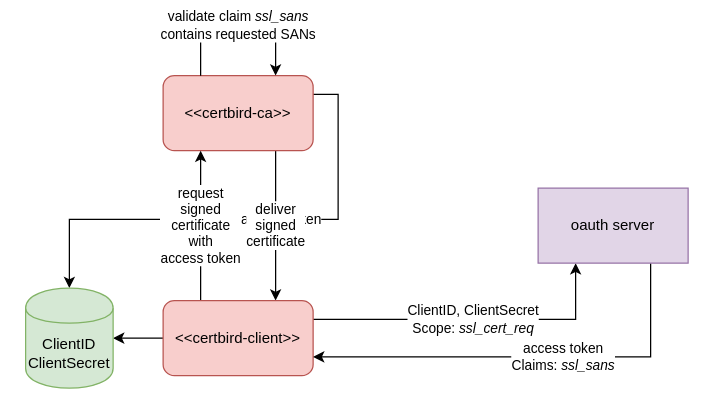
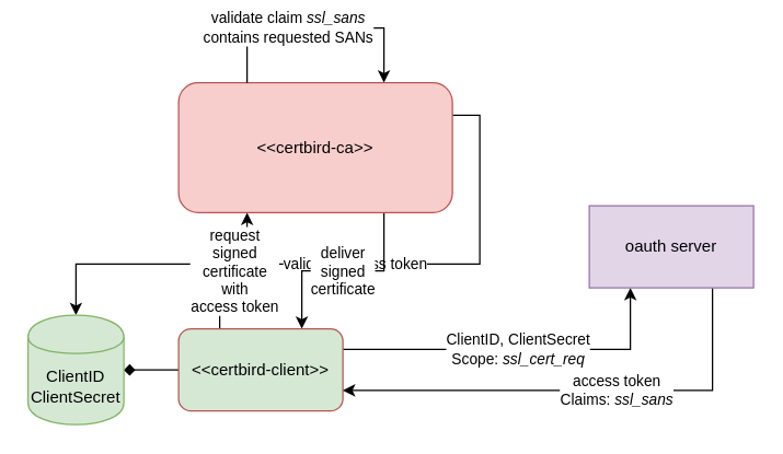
- <mxCell id="4" value="&amp;lt;&amp;lt;certbird-ca&amp;gt;&amp;gt;" style="rounded=1;whiteSpace=wrap;html=1;fillColor=#f8cecc;strokeColor=#b85450;" vertex="1" parent="1"><mxGeometry x="130" y="60" width="120" height="60" as="geometry" /></mxCell>
+ <mxCell id="4" value="&amp;lt;&amp;lt;certbird-ca&amp;gt;&amp;gt;" style="rounded=1;whiteSpace=wrap;html=1;fillColor=#f8cecc;strokeColor=#b85450;" vertex="1" parent="1"><mxGeometry x="130" y="60" width="200" height="95" as="geometry" /></mxCell>
- <mxCell id="5" style="edgeStyle=orthogonalEdgeStyle;rounded=0;orthogonalLoop=1;jettySize=auto;html=1;exitX=0;exitY=0.5;exitDx=0;exitDy=0;entryX=1;entryY=0.5;entryDx=0;entryDy=0;" edge="1" parent="1" source="8" target="11"><mxGeometry relative="1" as="geometry" /></mxCell>
+ <mxCell id="5" style="edgeStyle=orthogonalEdgeStyle;rounded=0;orthogonalLoop=1;jettySize=auto;html=1;exitX=0;exitY=0.5;exitDx=0;exitDy=0;entryX=1;entryY=0.5;entryDx=0;entryDy=0;endArrow=diamond;" edge="1" parent="1" source="8" target="11"><mxGeometry relative="1" as="geometry" /></mxCell>
- <mxCell id="8" value="&amp;lt;&amp;lt;certbird-client&amp;gt;&amp;gt;" style="rounded=1;whiteSpace=wrap;html=1;fillColor=#f8cecc;strokeColor=#b85450;" vertex="1" parent="1"><mxGeometry x="130" y="240" width="120" height="60" as="geometry" /></mxCell>
+ <mxCell id="8" value="&amp;lt;&amp;lt;certbird-client&amp;gt;&amp;gt;" style="rounded=1;whiteSpace=wrap;html=1;fillColor=#d5e8d4;strokeColor=#b85450;" vertex="1" parent="1"><mxGeometry x="130" y="240" width="120" height="60" as="geometry" /></mxCell>
